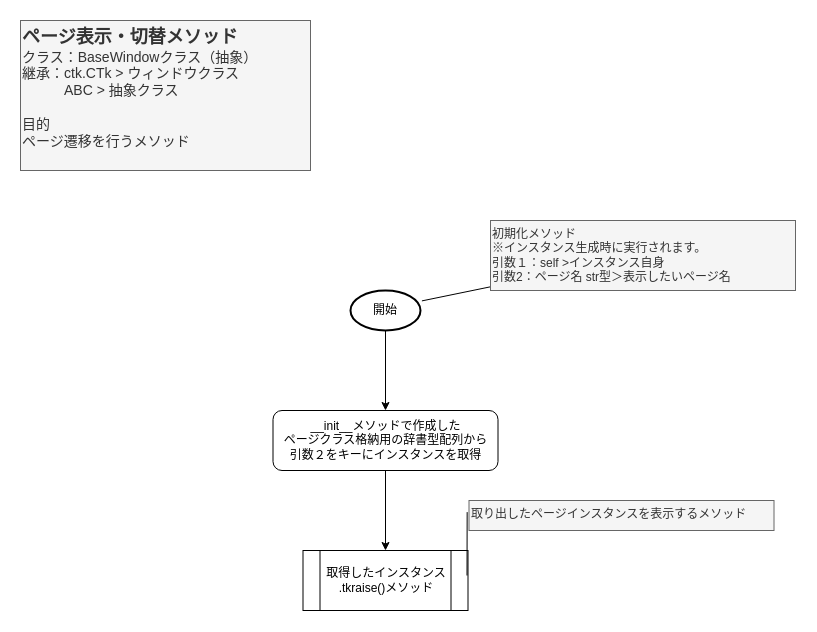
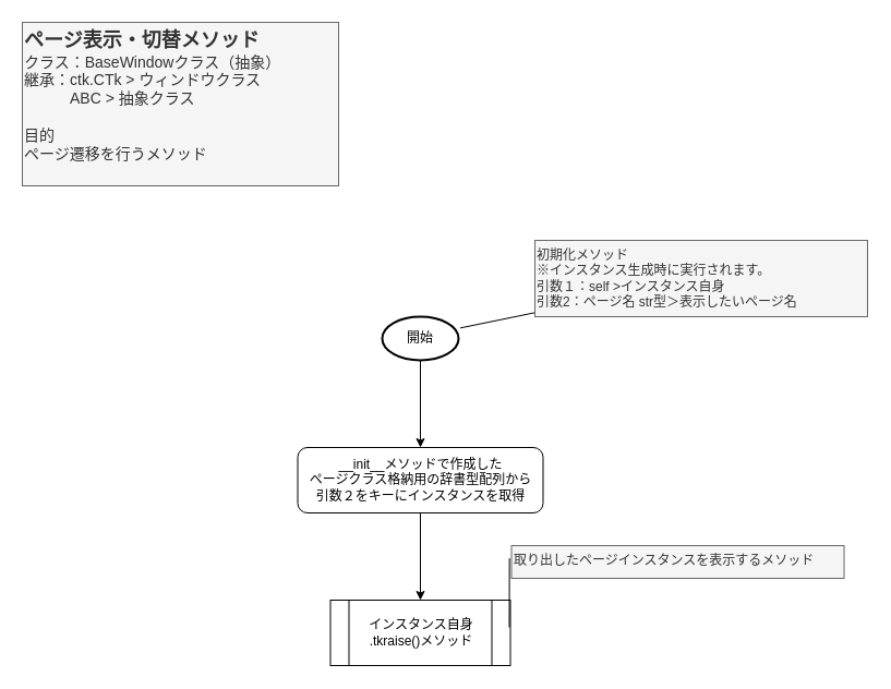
- <mxCell id="9" value="取得したインスタンス&lt;div&gt;.tkraise()メソッド&lt;/div&gt;" style="shape=process;whiteSpace=wrap;html=1;backgroundOutline=1;" parent="1" vertex="1"><mxGeometry x="302.5" y="550" width="165" height="60" as="geometry" /></mxCell>
+ <mxCell id="9" value="インスタンス自身&lt;div&gt;.tkraise()メソッド&lt;/div&gt;" style="shape=process;whiteSpace=wrap;html=1;backgroundOutline=1;" parent="1" vertex="1"><mxGeometry x="302.5" y="550" width="165" height="60" as="geometry" /></mxCell>
